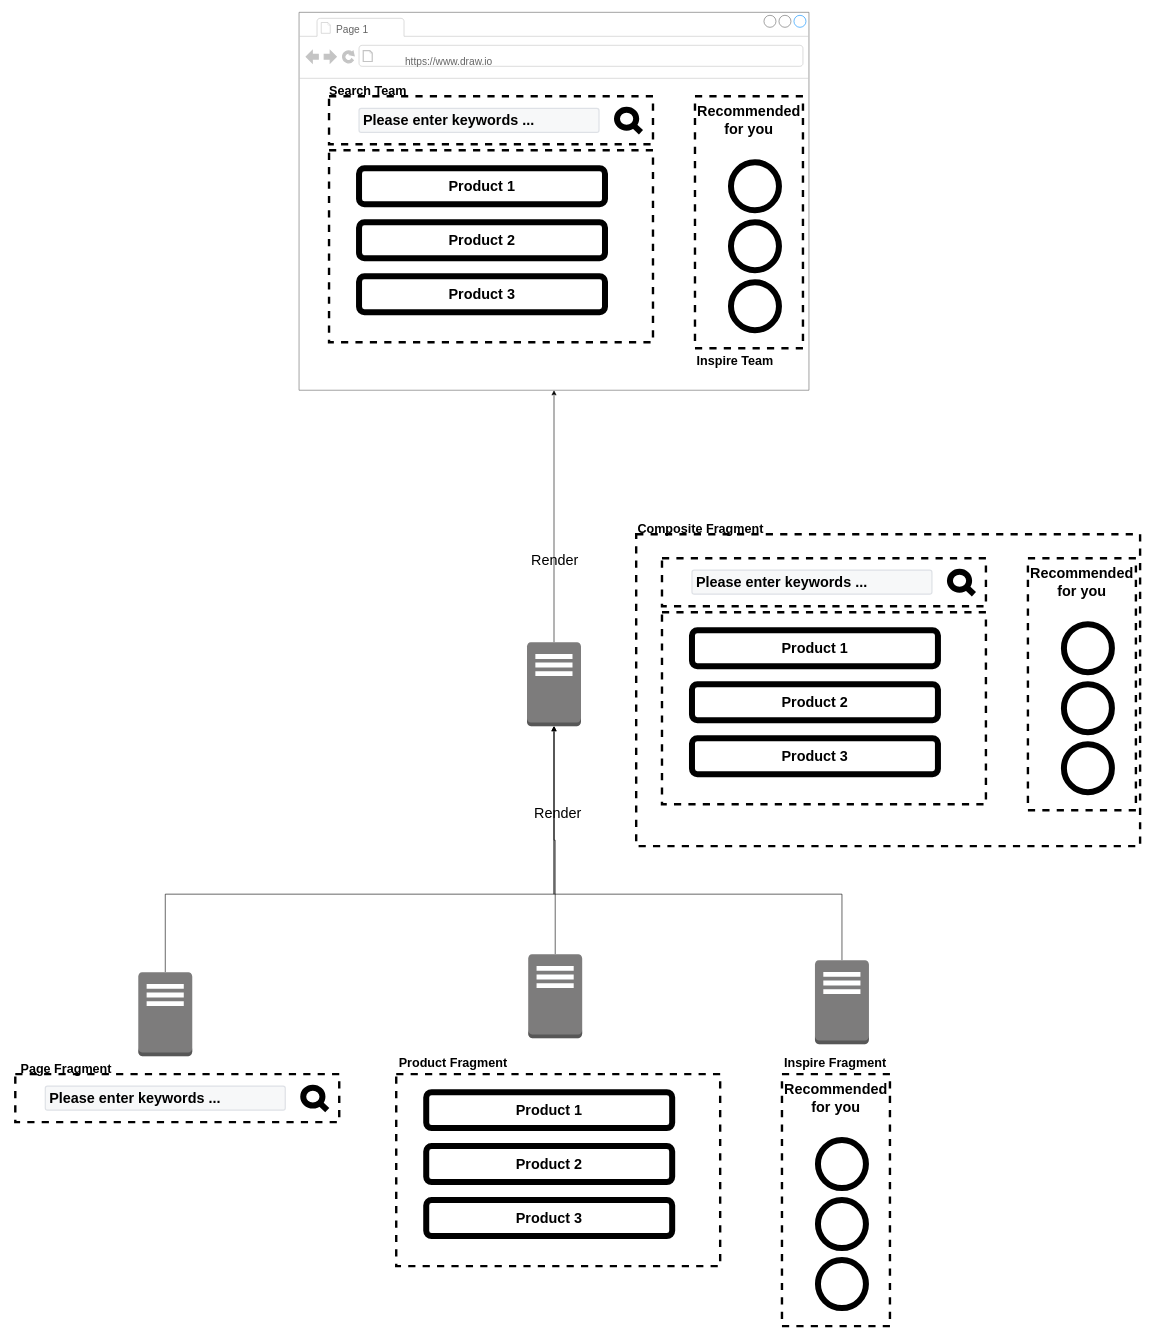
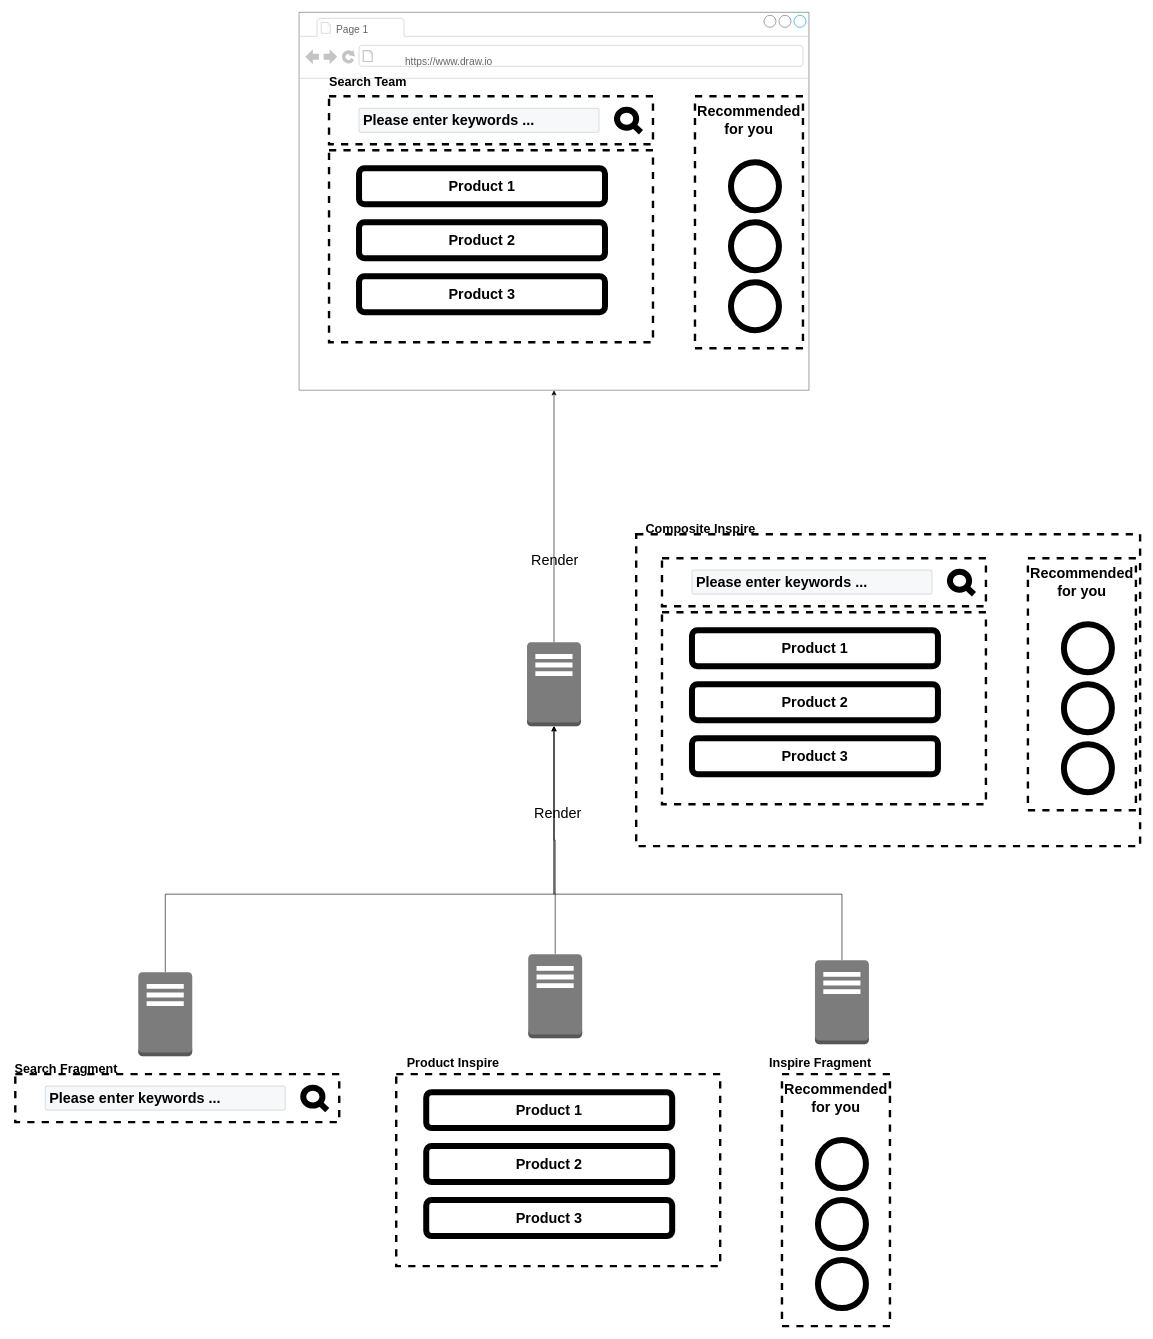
- <mxCell id="21" value="&lt;b&gt;&lt;font style=&quot;font-size: 21px&quot;&gt;Search Team&lt;/font&gt;&lt;/b&gt;" style="text;html=1;strokeColor=none;fillColor=none;align=center;verticalAlign=middle;whiteSpace=wrap;rounded=0;dashed=1;" vertex="1" parent="1"><mxGeometry x="543" y="140" width="140" height="20" as="geometry" /></mxCell>
+ <mxCell id="21" value="&lt;b&gt;&lt;font style=&quot;font-size: 21px&quot;&gt;Search Team&lt;/font&gt;&lt;/b&gt;" style="text;html=1;strokeColor=none;fillColor=none;align=center;verticalAlign=middle;whiteSpace=wrap;rounded=0;dashed=1;" vertex="1" parent="1"><mxGeometry x="543" y="125" width="140" height="20" as="geometry" /></mxCell>
- <mxCell id="22" value="&lt;b&gt;&lt;font style=&quot;font-size: 21px&quot;&gt;Inspire Team&lt;/font&gt;&lt;/b&gt;" style="text;html=1;strokeColor=none;fillColor=none;align=center;verticalAlign=middle;whiteSpace=wrap;rounded=0;dashed=1;" vertex="1" parent="1"><mxGeometry x="1150" y="590" width="150" height="20" as="geometry" /></mxCell>
- <mxCell id="47" value="&lt;b&gt;&lt;font style=&quot;font-size: 21px&quot;&gt;Composite Fragment&lt;/font&gt;&lt;/b&gt;" style="text;html=1;strokeColor=none;fillColor=none;align=center;verticalAlign=middle;whiteSpace=wrap;rounded=0;dashed=1;" vertex="1" parent="1"><mxGeometry x="1060" y="870" width="215" height="20" as="geometry" /></mxCell>
+ <mxCell id="47" value="&lt;b&gt;&lt;font style=&quot;font-size: 21px&quot;&gt;Composite Inspire&lt;/font&gt;&lt;/b&gt;" style="text;html=1;strokeColor=none;fillColor=none;align=center;verticalAlign=middle;whiteSpace=wrap;rounded=0;dashed=1;" vertex="1" parent="1"><mxGeometry x="1060" y="870" width="215" height="20" as="geometry" /></mxCell>
- <mxCell id="27" value="&lt;b&gt;&lt;font style=&quot;font-size: 21px&quot;&gt;Product Fragment&lt;/font&gt;&lt;/b&gt;" style="text;html=1;strokeColor=none;fillColor=none;align=center;verticalAlign=middle;whiteSpace=wrap;rounded=0;dashed=1;" vertex="1" parent="1"><mxGeometry x="660" y="1760" width="190" height="20" as="geometry" /></mxCell>
+ <mxCell id="27" value="&lt;b&gt;&lt;font style=&quot;font-size: 21px&quot;&gt;Product Inspire&lt;/font&gt;&lt;/b&gt;" style="text;html=1;strokeColor=none;fillColor=none;align=center;verticalAlign=middle;whiteSpace=wrap;rounded=0;dashed=1;" vertex="1" parent="1"><mxGeometry x="660" y="1760" width="190" height="20" as="geometry" /></mxCell>
- <mxCell id="33" value="&lt;b&gt;&lt;font style=&quot;font-size: 21px&quot;&gt;Inspire Fragment&lt;/font&gt;&lt;/b&gt;" style="text;html=1;strokeColor=none;fillColor=none;align=center;verticalAlign=middle;whiteSpace=wrap;rounded=0;dashed=1;" vertex="1" parent="1"><mxGeometry x="1301" y="1760" width="182" height="20" as="geometry" /></mxCell>
+ <mxCell id="33" value="&lt;b&gt;&lt;font style=&quot;font-size: 21px&quot;&gt;Inspire Fragment&lt;/font&gt;&lt;/b&gt;" style="text;html=1;strokeColor=none;fillColor=none;align=center;verticalAlign=middle;whiteSpace=wrap;rounded=0;dashed=1;" vertex="1" parent="1"><mxGeometry x="1276" y="1760" width="182" height="20" as="geometry" /></mxCell>
- <mxCell id="7" value="&lt;b&gt;&lt;font style=&quot;font-size: 21px&quot;&gt;Page Fragment&lt;/font&gt;&lt;/b&gt;" style="text;html=1;strokeColor=none;fillColor=none;align=center;verticalAlign=middle;whiteSpace=wrap;rounded=0;dashed=1;" vertex="1" parent="1"><mxGeometry x="20" y="1770" width="180" height="20" as="geometry" /></mxCell>
+ <mxCell id="7" value="&lt;b&gt;&lt;font style=&quot;font-size: 21px&quot;&gt;Search Fragment&lt;/font&gt;&lt;/b&gt;" style="text;html=1;strokeColor=none;fillColor=none;align=center;verticalAlign=middle;whiteSpace=wrap;rounded=0;dashed=1;" vertex="1" parent="1"><mxGeometry x="20" y="1770" width="180" height="20" as="geometry" /></mxCell>
